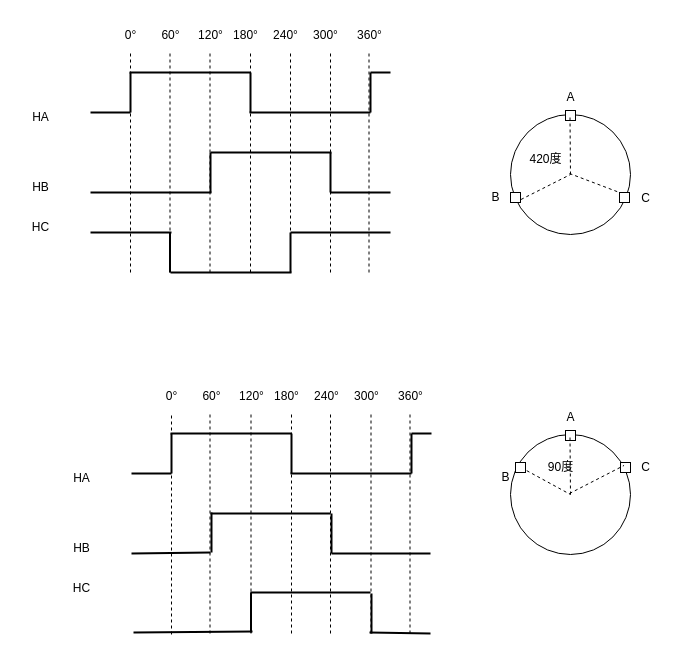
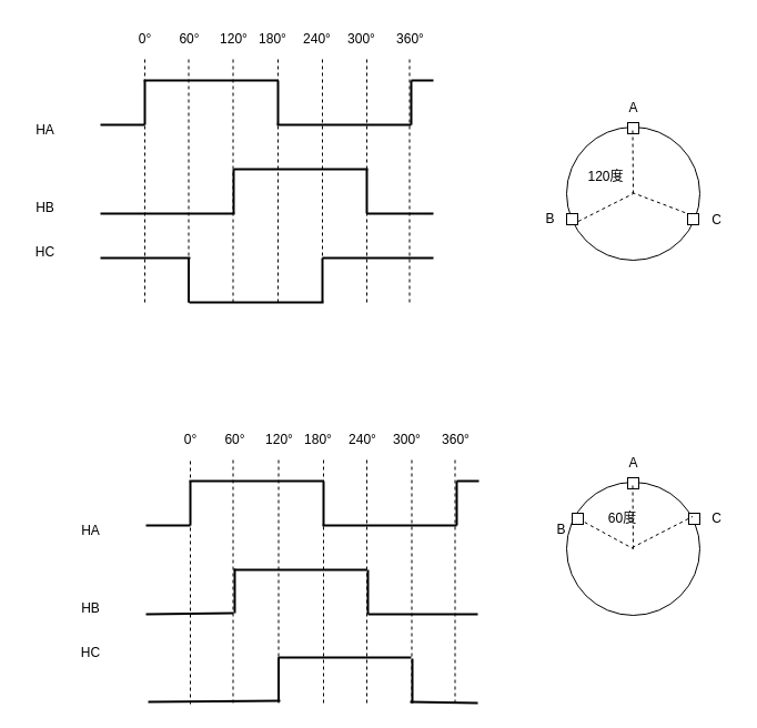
- <mxCell id="12" value="420度" style="text;html=1;align=center;verticalAlign=middle;resizable=0;points=[];autosize=1;strokeColor=none;fillColor=none;" vertex="1" parent="1"><mxGeometry x="515" y="144" width="60" height="30" as="geometry" /></mxCell>
+ <mxCell id="12" value="120度" style="text;html=1;align=center;verticalAlign=middle;resizable=0;points=[];autosize=1;strokeColor=none;fillColor=none;" vertex="1" parent="1"><mxGeometry x="515" y="144" width="60" height="30" as="geometry" /></mxCell>
- <mxCell id="56" value="90度" style="text;html=1;align=center;verticalAlign=middle;resizable=0;points=[];autosize=1;strokeColor=none;fillColor=none;" vertex="1" parent="1"><mxGeometry x="535" y="452" width="50" height="30" as="geometry" /></mxCell>
+ <mxCell id="56" value="60度" style="text;html=1;align=center;verticalAlign=middle;resizable=0;points=[];autosize=1;strokeColor=none;fillColor=none;" vertex="1" parent="1"><mxGeometry x="535" y="452" width="50" height="30" as="geometry" /></mxCell>
